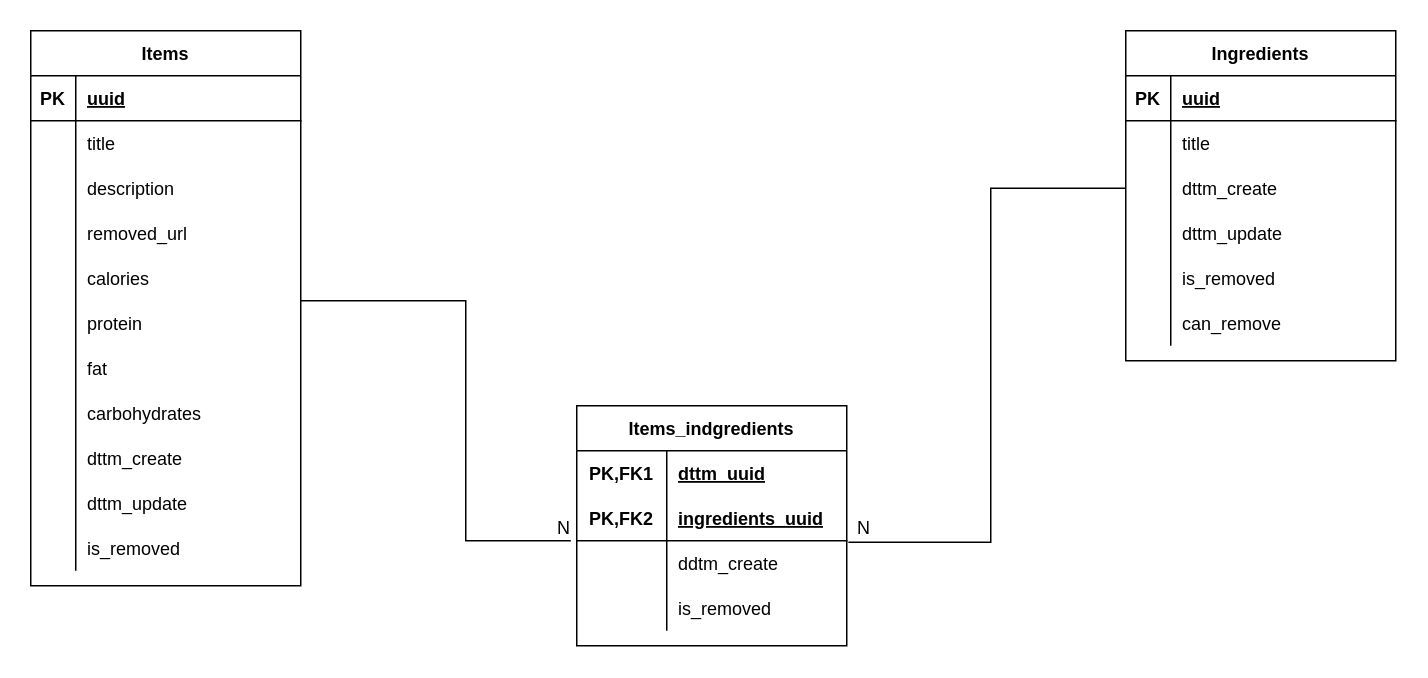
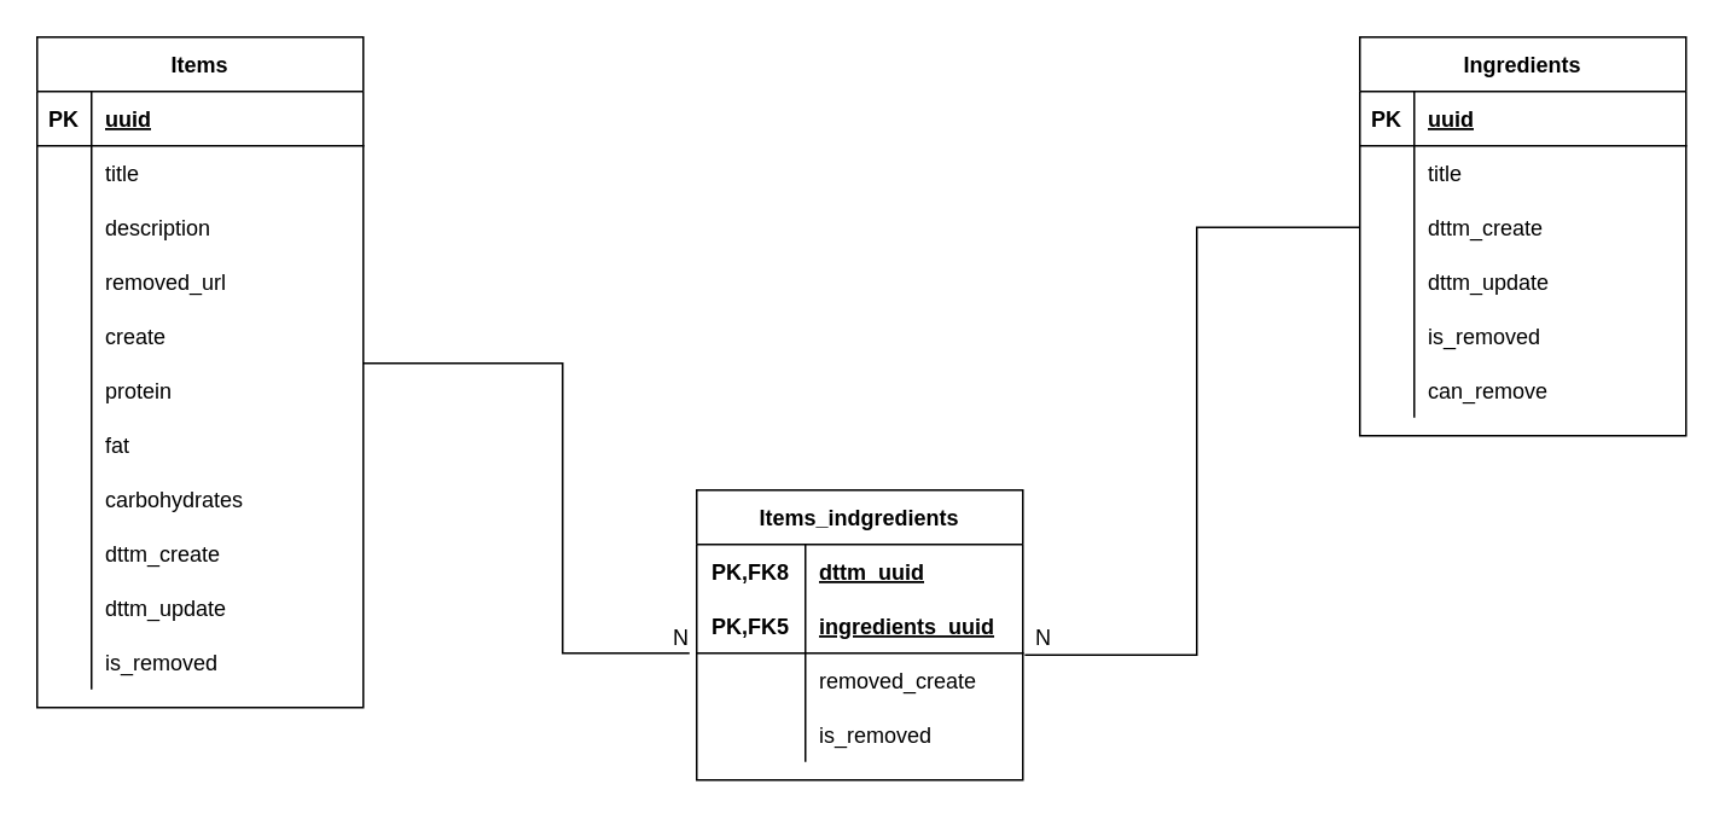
- <mxCell id="17" value="calories" style="shape=partialRectangle;connectable=0;fillColor=none;top=0;left=0;bottom=0;right=0;align=left;spacingLeft=6;overflow=hidden;" vertex="1" parent="15"><mxGeometry x="30" width="150" height="30" as="geometry"><mxRectangle width="150" height="30" as="alternateBounds" /></mxGeometry></mxCell>
+ <mxCell id="17" value="create" style="shape=partialRectangle;connectable=0;fillColor=none;top=0;left=0;bottom=0;right=0;align=left;spacingLeft=6;overflow=hidden;" vertex="1" parent="15"><mxGeometry x="30" width="150" height="30" as="geometry"><mxRectangle width="150" height="30" as="alternateBounds" /></mxGeometry></mxCell>
- <mxCell id="57" value="PK,FK1" style="shape=partialRectangle;connectable=0;fillColor=none;top=0;left=0;bottom=0;right=0;fontStyle=1;overflow=hidden;" vertex="1" parent="56"><mxGeometry width="60" height="30" as="geometry"><mxRectangle width="60" height="30" as="alternateBounds" /></mxGeometry></mxCell>
+ <mxCell id="57" value="PK,FK8" style="shape=partialRectangle;connectable=0;fillColor=none;top=0;left=0;bottom=0;right=0;fontStyle=1;overflow=hidden;" vertex="1" parent="56"><mxGeometry width="60" height="30" as="geometry"><mxRectangle width="60" height="30" as="alternateBounds" /></mxGeometry></mxCell>
- <mxCell id="60" value="PK,FK2" style="shape=partialRectangle;connectable=0;fillColor=none;top=0;left=0;bottom=0;right=0;fontStyle=1;overflow=hidden;" vertex="1" parent="59"><mxGeometry width="60" height="30" as="geometry"><mxRectangle width="60" height="30" as="alternateBounds" /></mxGeometry></mxCell>
+ <mxCell id="60" value="PK,FK5" style="shape=partialRectangle;connectable=0;fillColor=none;top=0;left=0;bottom=0;right=0;fontStyle=1;overflow=hidden;" vertex="1" parent="59"><mxGeometry width="60" height="30" as="geometry"><mxRectangle width="60" height="30" as="alternateBounds" /></mxGeometry></mxCell>
- <mxCell id="64" value="ddtm_create" style="shape=partialRectangle;connectable=0;fillColor=none;top=0;left=0;bottom=0;right=0;align=left;spacingLeft=6;overflow=hidden;" vertex="1" parent="62"><mxGeometry x="60" width="120" height="30" as="geometry"><mxRectangle width="120" height="30" as="alternateBounds" /></mxGeometry></mxCell>
+ <mxCell id="64" value="removed_create" style="shape=partialRectangle;connectable=0;fillColor=none;top=0;left=0;bottom=0;right=0;align=left;spacingLeft=6;overflow=hidden;" vertex="1" parent="62"><mxGeometry x="60" width="120" height="30" as="geometry"><mxRectangle width="120" height="30" as="alternateBounds" /></mxGeometry></mxCell>
